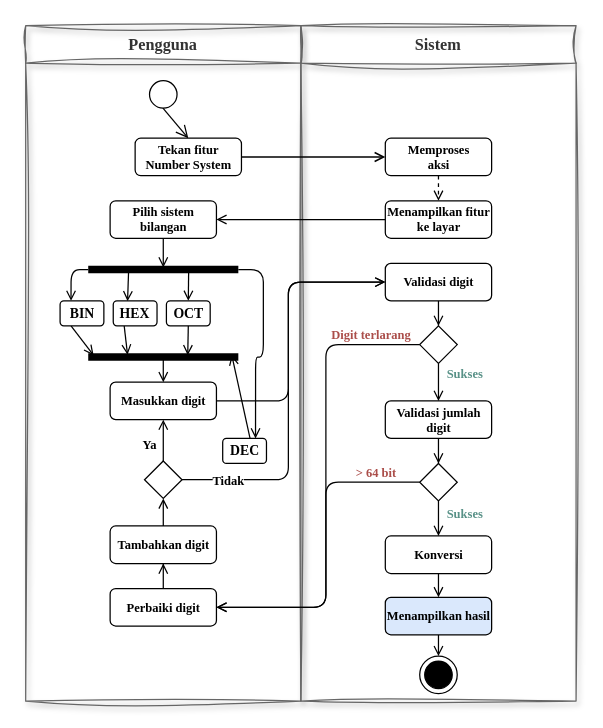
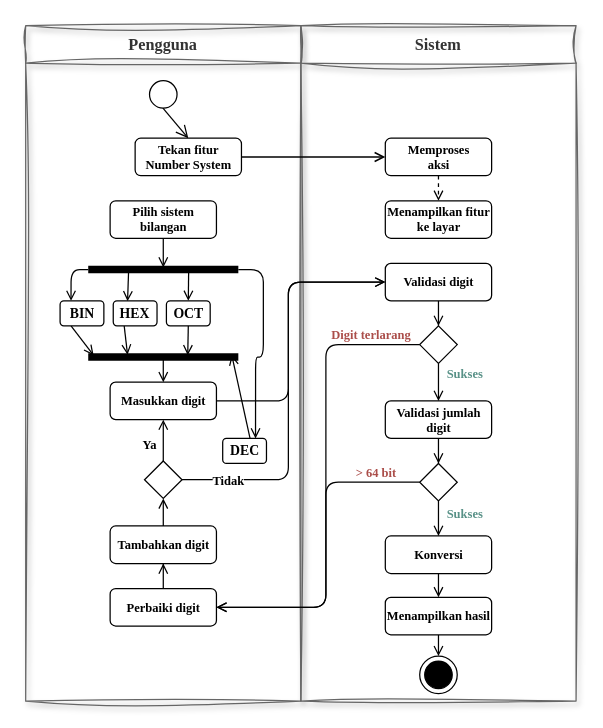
- <mxCell id="51" value="" style="edgeStyle=orthogonalEdgeStyle;rounded=0;orthogonalLoop=1;jettySize=auto;html=1;endArrow=open;endFill=0;fontColor=#333333;strokeColor=#000;" edge="1" parent="1" source="34" target="7"><mxGeometry relative="1" as="geometry" /></mxCell>
- <mxCell id="43" value="Menampilkan hasil" style="rounded=1;whiteSpace=wrap;html=1;fontSize=10;fontFamily=Ubuntu;fontSource=https%3A%2F%2Ffonts.googleapis.com%2Fcss%3Ffamily%3DUbuntu;fontStyle=1;fillColor=#dae8fc;" vertex="1" parent="31"><mxGeometry x="67.5" y="457" width="85" height="30" as="geometry" /></mxCell>
+ <mxCell id="43" value="Menampilkan hasil" style="rounded=1;whiteSpace=wrap;html=1;fontSize=10;fontFamily=Ubuntu;fontSource=https%3A%2F%2Ffonts.googleapis.com%2Fcss%3Ffamily%3DUbuntu;fontStyle=1" vertex="1" parent="31"><mxGeometry x="67.5" y="457" width="85" height="30" as="geometry" /></mxCell>
